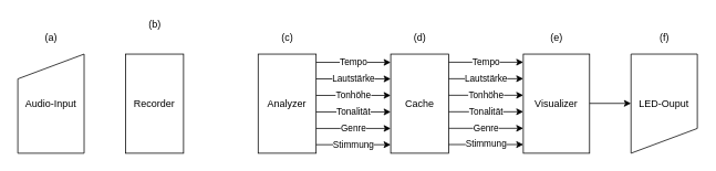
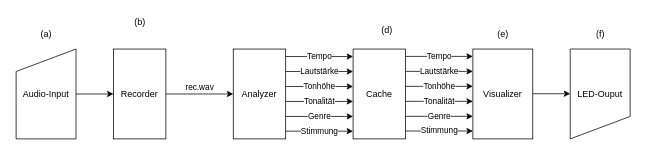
- <mxCell id="11" value="(c)" style="text;html=1;align=center;verticalAlign=middle;resizable=0;points=[];autosize=1;strokeColor=none;fillColor=none;" parent="1" vertex="1"><mxGeometry x="330" y="35" width="30" height="20" as="geometry" /></mxCell>
- <mxCell id="13" value="(d)" style="text;html=1;align=center;verticalAlign=middle;resizable=0;points=[];autosize=1;strokeColor=none;fillColor=none;" parent="1" vertex="1"><mxGeometry x="490" y="35" width="30" height="20" as="geometry" /></mxCell>
+ <mxCell id="13" value="(d)" style="text;html=1;align=center;verticalAlign=middle;resizable=0;points=[];autosize=1;strokeColor=none;fillColor=none;" parent="1" vertex="1"><mxGeometry x="500" y="30" width="30" height="20" as="geometry" /></mxCell>
+ <mxCell id="3" value="" style="endArrow=classic;html=1;rounded=0;exitX=1;exitY=0.5;exitDx=0;exitDy=0;entryX=0;entryY=0.5;entryDx=0;entryDy=0;" parent="1" source="2" target="4" edge="1"><mxGeometry width="50" height="50" relative="1" as="geometry"><mxPoint x="510" y="155" as="sourcePoint" /><mxPoint x="510" y="75" as="targetPoint" /></mxGeometry></mxCell>
+ <mxCell id="5" value="rec.wav" style="endArrow=classic;html=1;rounded=0;exitX=1;exitY=0.5;exitDx=0;exitDy=0;entryX=0;entryY=0.5;entryDx=0;entryDy=0;labelPosition=center;verticalLabelPosition=top;align=center;verticalAlign=bottom;" parent="1" source="4" target="6" edge="1"><mxGeometry width="50" height="50" relative="1" as="geometry"><mxPoint x="520" y="65" as="sourcePoint" /><mxPoint x="520" y="105" as="targetPoint" /></mxGeometry></mxCell>
